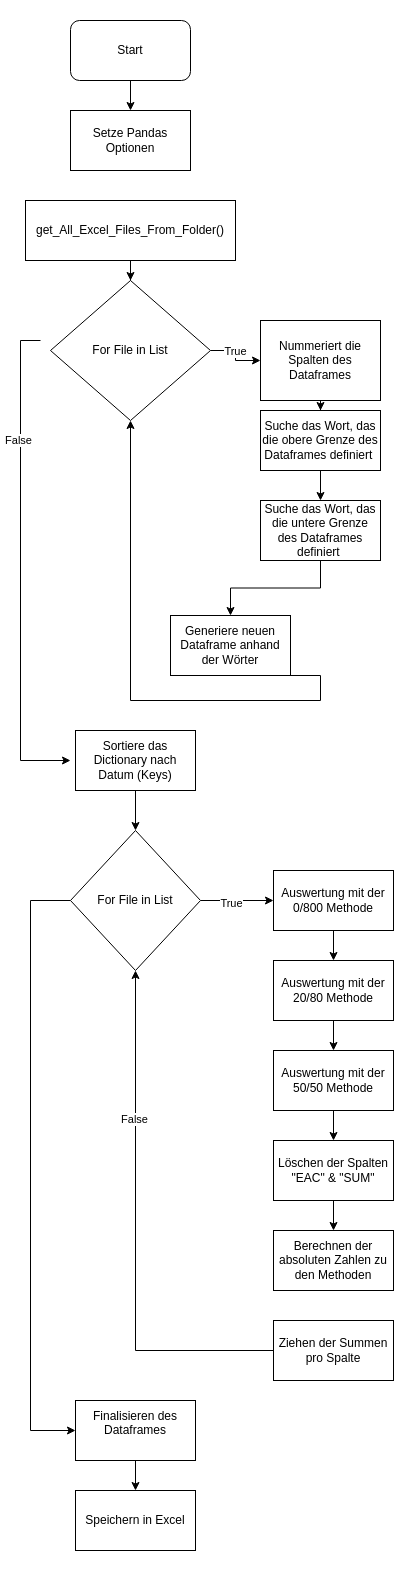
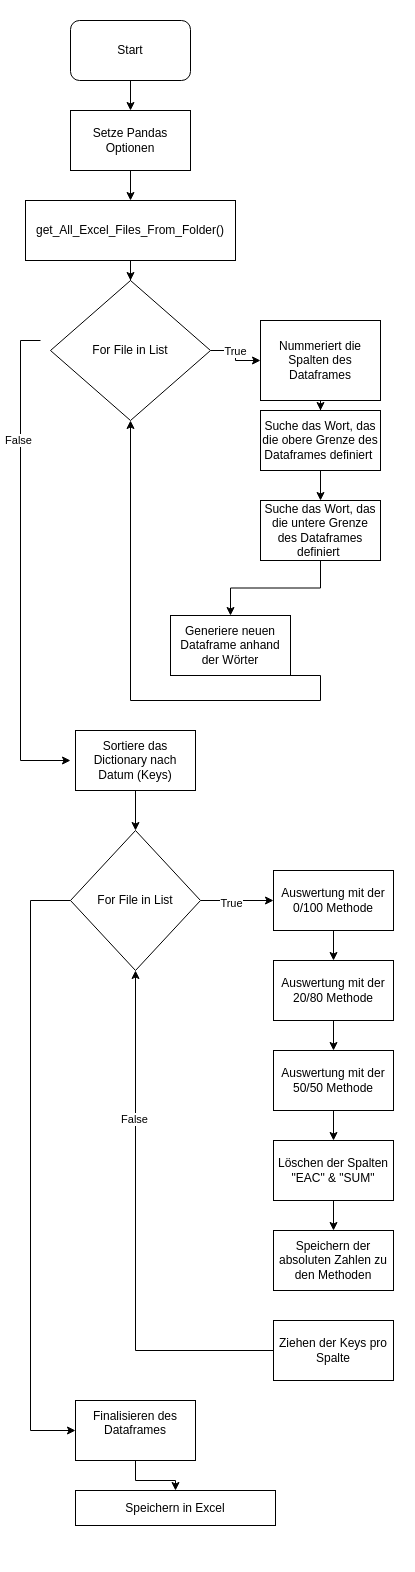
+ <mxCell id="4" style="edgeStyle=orthogonalEdgeStyle;rounded=0;orthogonalLoop=1;jettySize=auto;html=1;exitX=0.5;exitY=1;exitDx=0;exitDy=0;entryX=0.5;entryY=0;entryDx=0;entryDy=0;" parent="1" source="5" target="7" edge="1"><mxGeometry relative="1" as="geometry" /></mxCell>
- <mxCell id="28" value="Auswertung mit der 0/800 Methode" style="rounded=0;whiteSpace=wrap;html=1;" parent="1" vertex="1"><mxGeometry x="273" y="870" width="120" height="60" as="geometry" /></mxCell>
+ <mxCell id="28" value="Auswertung mit der 0/100 Methode" style="rounded=0;whiteSpace=wrap;html=1;" parent="1" vertex="1"><mxGeometry x="273" y="870" width="120" height="60" as="geometry" /></mxCell>
- <mxCell id="35" value="Berechnen der absoluten Zahlen zu den Methoden" style="rounded=0;whiteSpace=wrap;html=1;" parent="1" vertex="1"><mxGeometry x="273" y="1230" width="120" height="60" as="geometry" /></mxCell>
+ <mxCell id="35" value="Speichern der absoluten Zahlen zu den Methoden" style="rounded=0;whiteSpace=wrap;html=1;" parent="1" vertex="1"><mxGeometry x="273" y="1230" width="120" height="60" as="geometry" /></mxCell>
- <mxCell id="38" value="Ziehen der Summen pro Spalte" style="rounded=0;whiteSpace=wrap;html=1;" parent="1" vertex="1"><mxGeometry x="273" y="1320" width="120" height="60" as="geometry" /></mxCell>
+ <mxCell id="38" value="Ziehen der Keys pro Spalte" style="rounded=0;whiteSpace=wrap;html=1;" parent="1" vertex="1"><mxGeometry x="273" y="1320" width="120" height="60" as="geometry" /></mxCell>
- <mxCell id="41" value="Speichern in Excel" style="rounded=0;whiteSpace=wrap;html=1;" parent="1" vertex="1"><mxGeometry x="75" y="1490" width="120" height="60" as="geometry" /></mxCell>
+ <mxCell id="41" value="Speichern in Excel" style="rounded=0;whiteSpace=wrap;html=1;" parent="1" vertex="1"><mxGeometry x="75" y="1490" width="200" height="35" as="geometry" /></mxCell>
